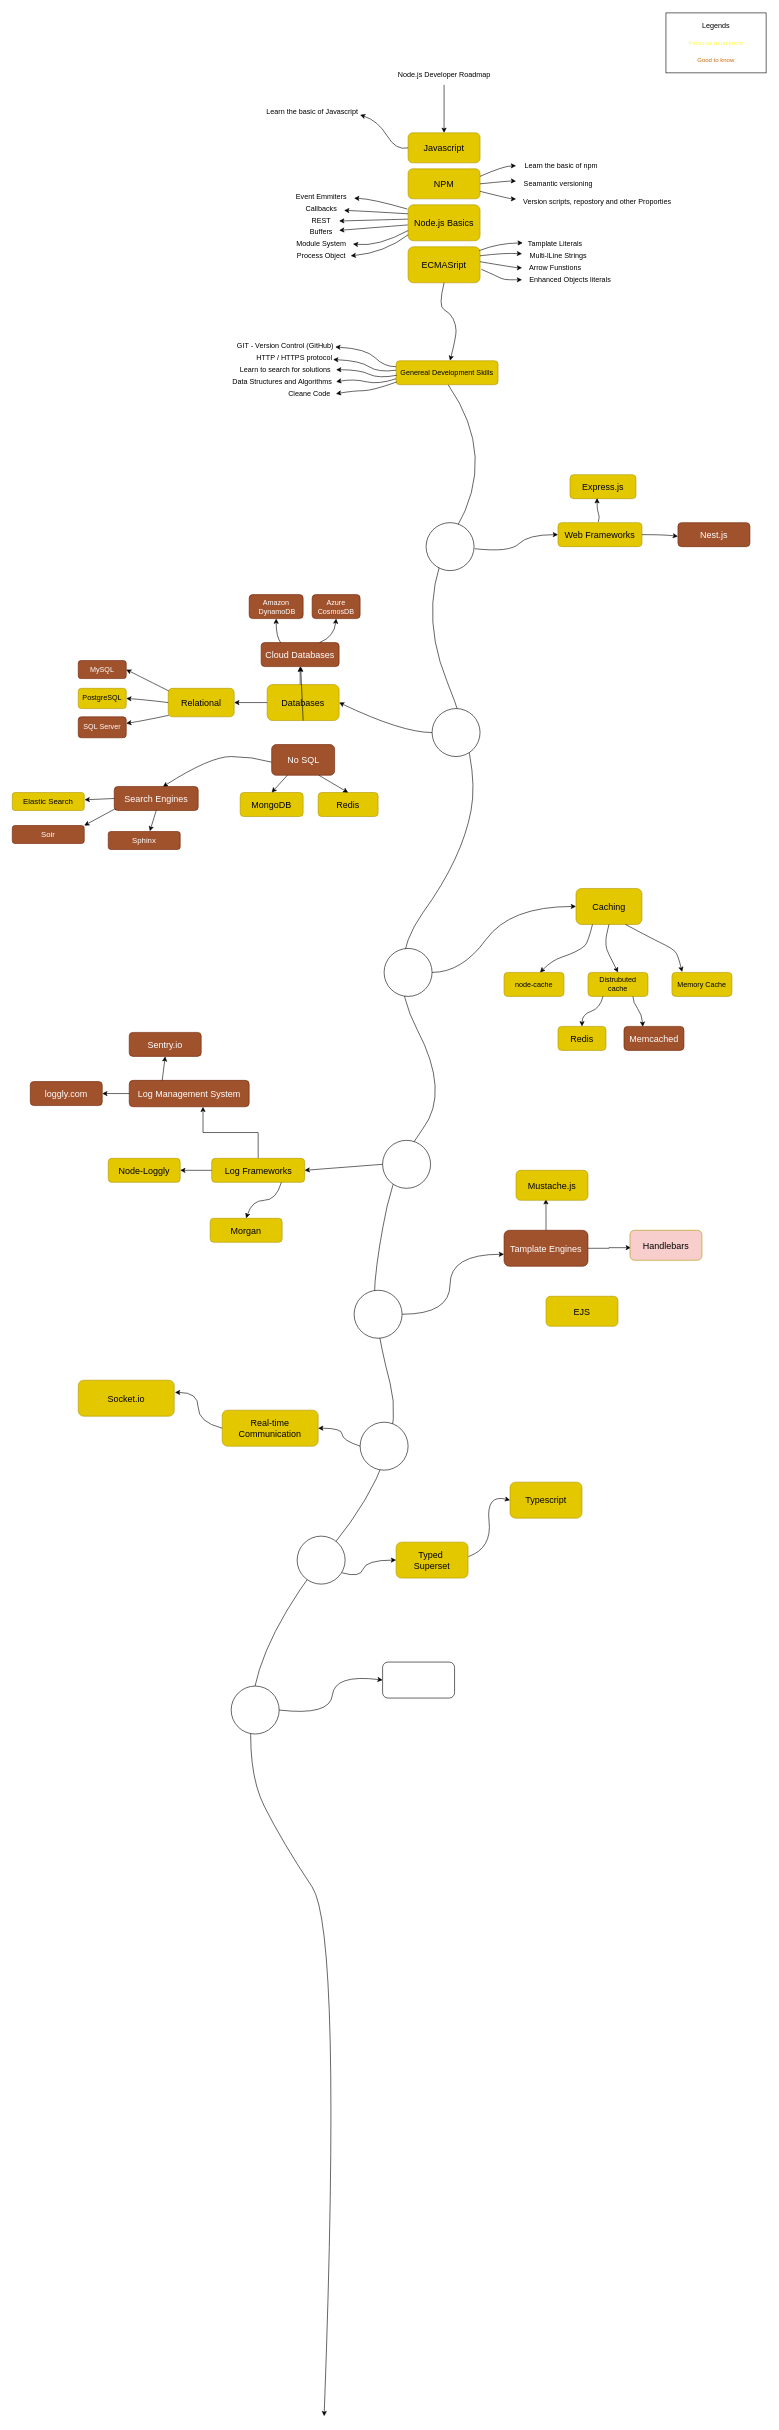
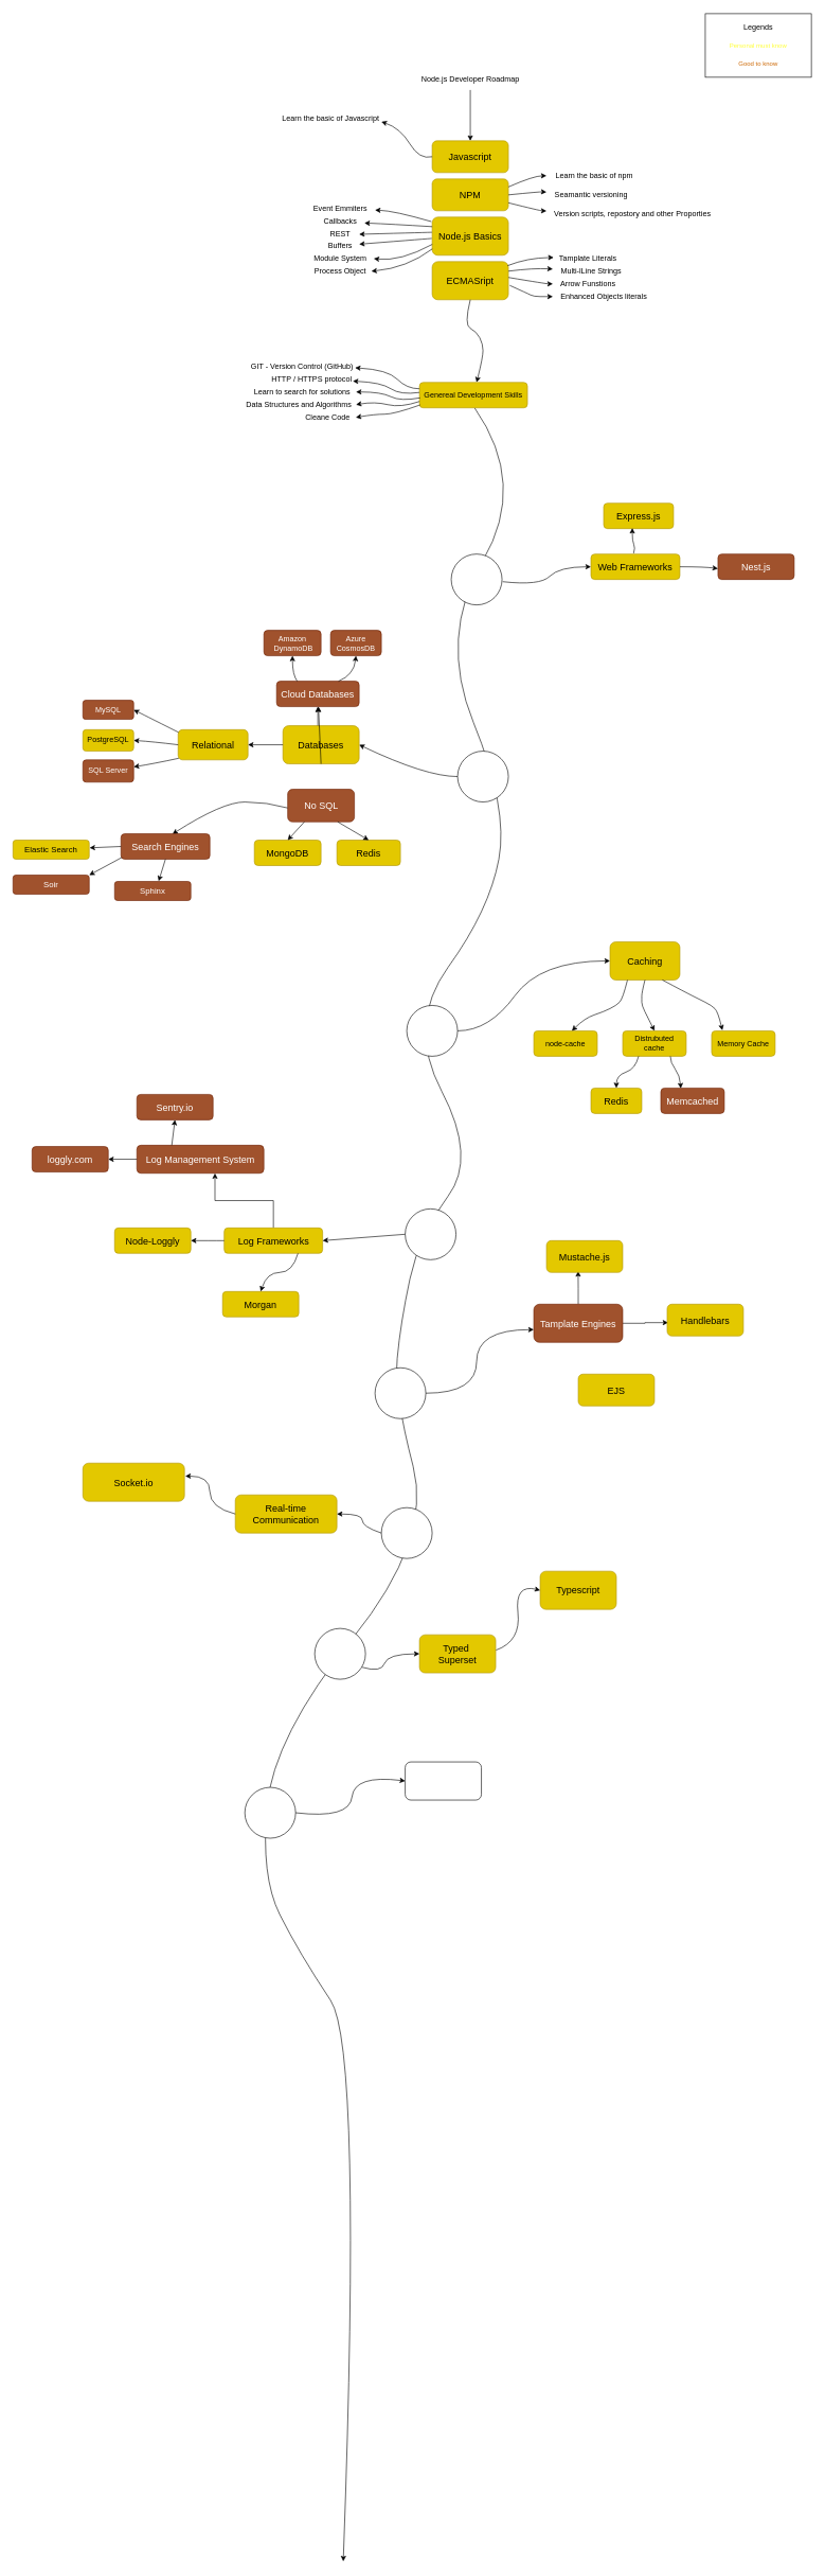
- <mxCell id="120" value="&lt;span style=&quot;font-size: 15px;&quot;&gt;Handlebars&lt;/span&gt;" style="rounded=1;whiteSpace=wrap;html=1;fillColor=#f8cecc;fontColor=#000000;strokeColor=#B09500;" vertex="1" parent="1"><mxGeometry x="1050" y="2050" width="120" height="50" as="geometry" /></mxCell>
+ <mxCell id="120" value="&lt;span style=&quot;font-size: 15px;&quot;&gt;Handlebars&lt;/span&gt;" style="rounded=1;whiteSpace=wrap;html=1;fillColor=#e3c800;fontColor=#000000;strokeColor=#B09500;" vertex="1" parent="1"><mxGeometry x="1050" y="2050" width="120" height="50" as="geometry" /></mxCell>
